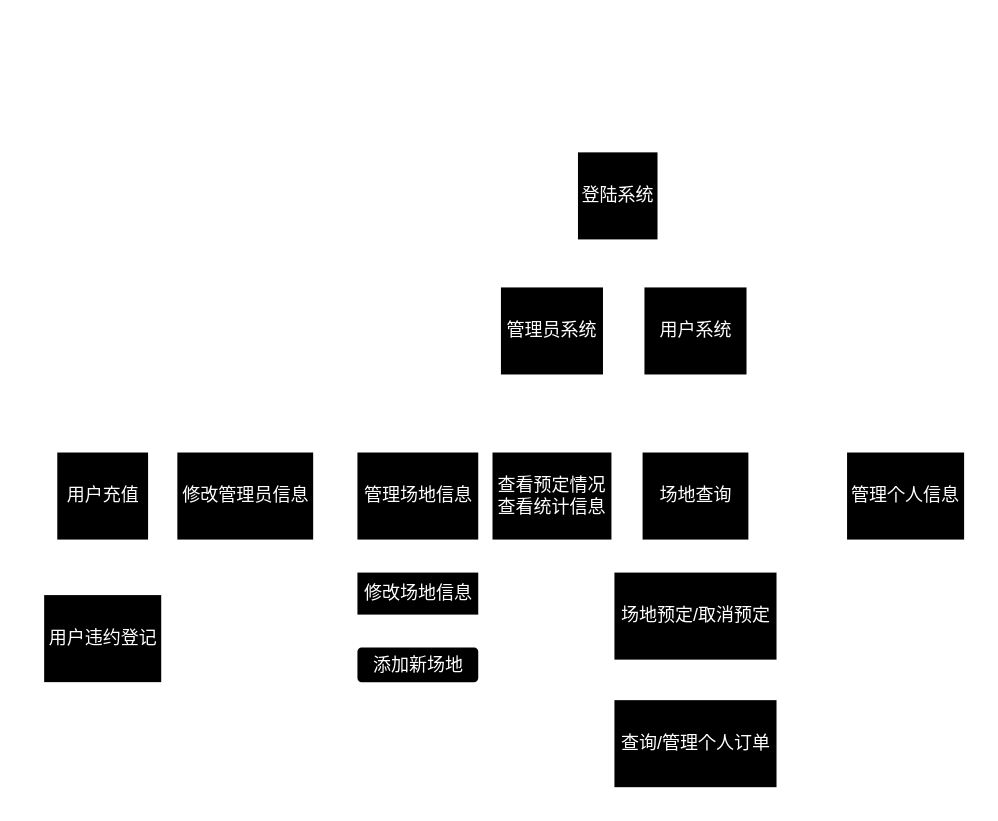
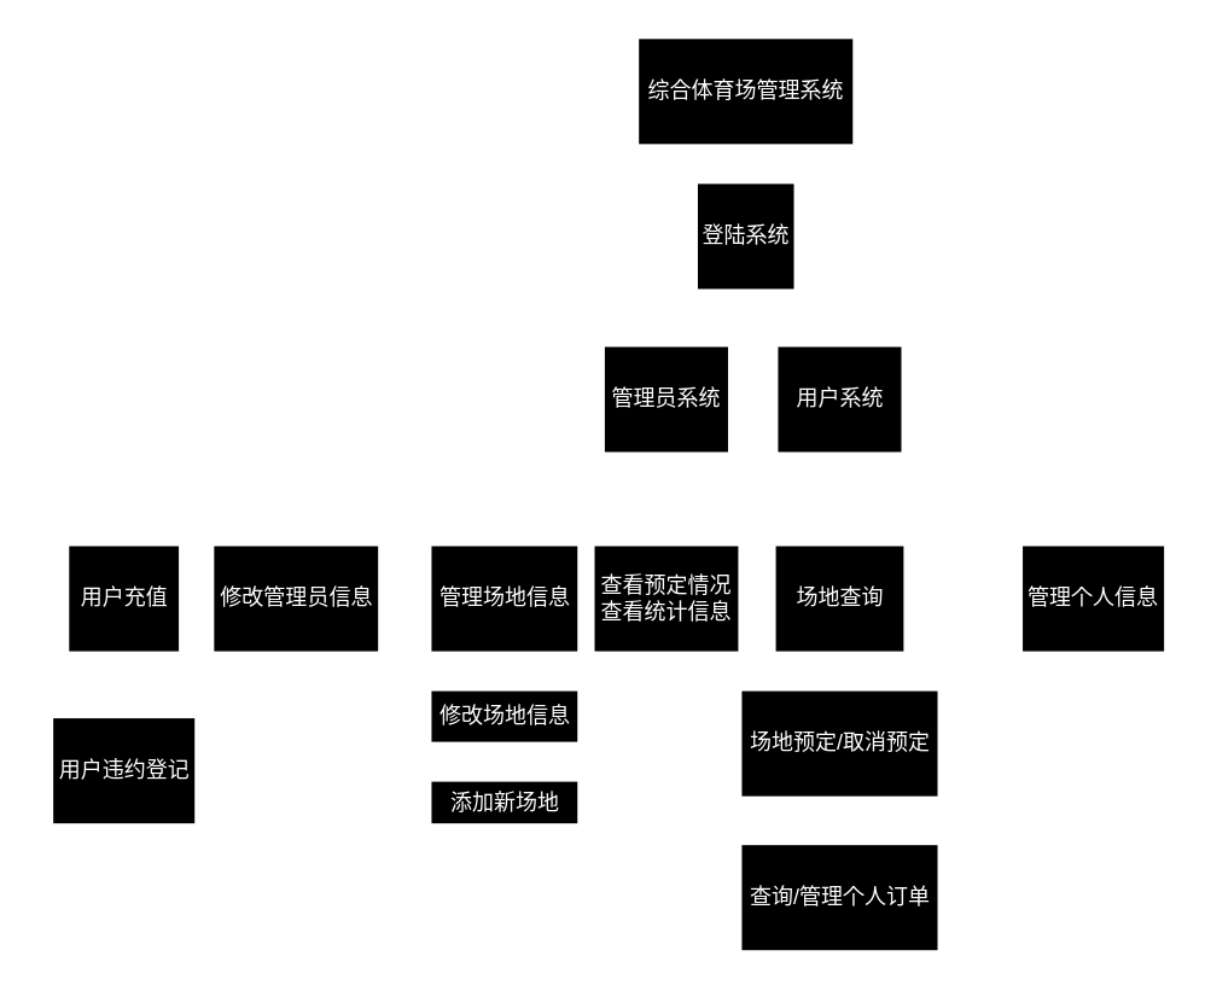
+ <mxCell id="5" value="综合体育场管理系统" style="html=1;strokeColor=#FFFFFF;strokeWidth=2;labelBorderColor=none;fontColor=#FFFFFF;fillColor=#000000;" parent="1" vertex="1"><mxGeometry x="344.12" y="20" width="120" height="60" as="geometry" /></mxCell>
+ <mxCell id="4" style="edgeStyle=orthogonalEdgeStyle;rounded=0;orthogonalLoop=1;jettySize=auto;html=1;exitX=0.5;exitY=1;exitDx=0;exitDy=0;strokeColor=#FFFFFF;strokeWidth=2;labelBorderColor=none;" parent="1" source="5" target="3" edge="1"><mxGeometry relative="1" as="geometry" /></mxCell>
- <mxCell id="27" value="添加新场地" style="html=1;strokeColor=#FFFFFF;strokeWidth=2;labelBorderColor=none;fontColor=#FFFFFF;fillColor=#000000;rounded=1;" parent="1" vertex="1"><mxGeometry x="229.67" y="430" width="82.5" height="25" as="geometry" /></mxCell>
+ <mxCell id="27" value="添加新场地" style="rounded=0;html=1;strokeColor=#FFFFFF;strokeWidth=2;labelBorderColor=none;fontColor=#FFFFFF;fillColor=#000000;" parent="1" vertex="1"><mxGeometry x="229.67" y="430" width="82.5" height="25" as="geometry" /></mxCell>
